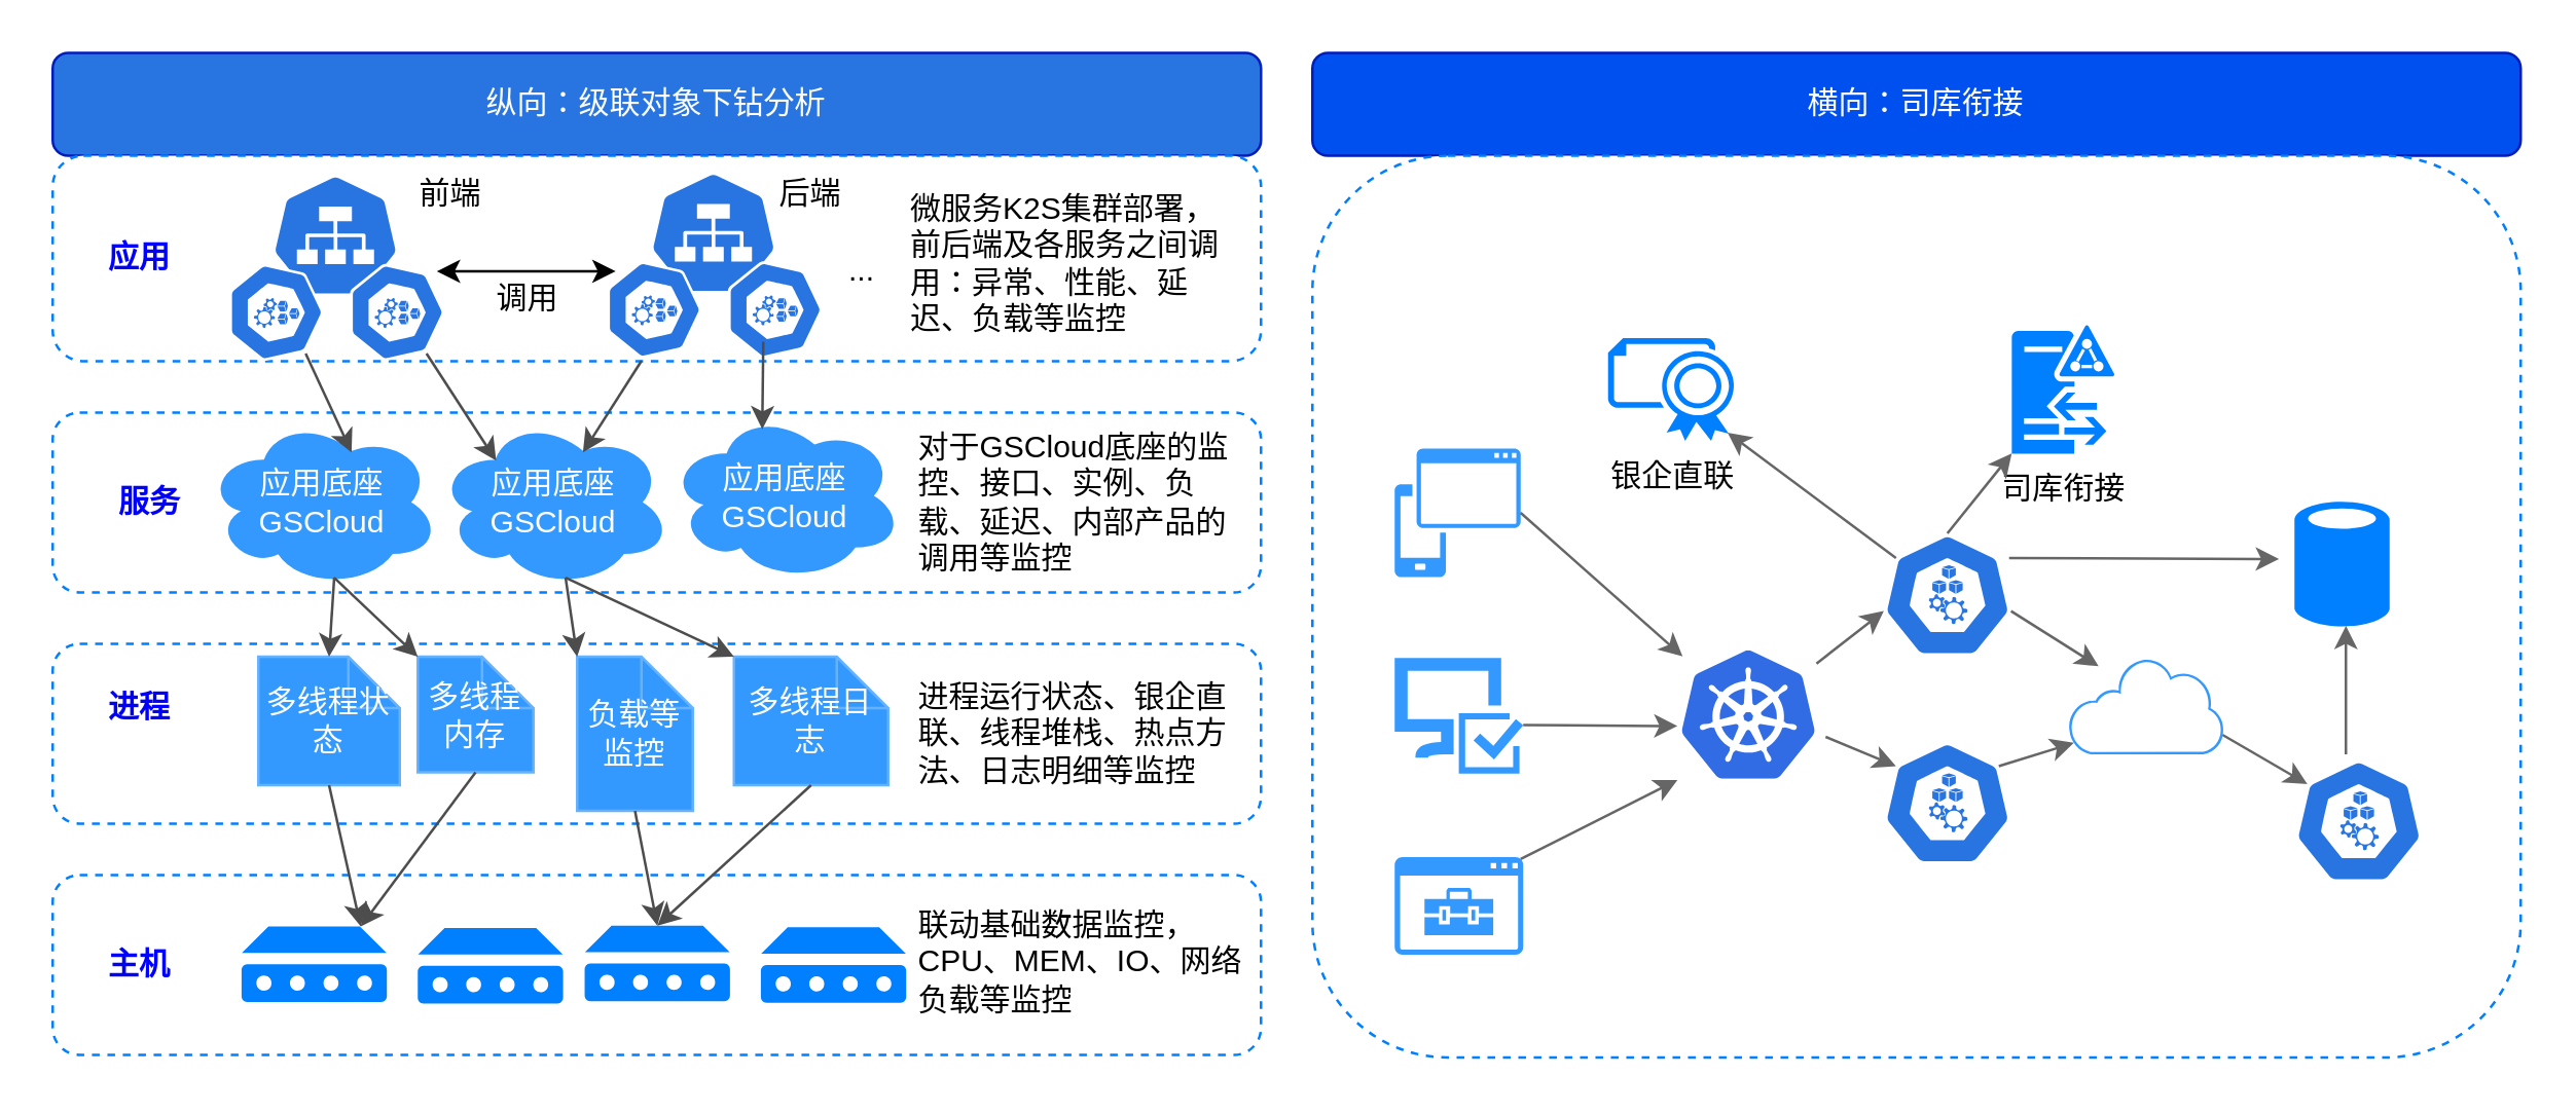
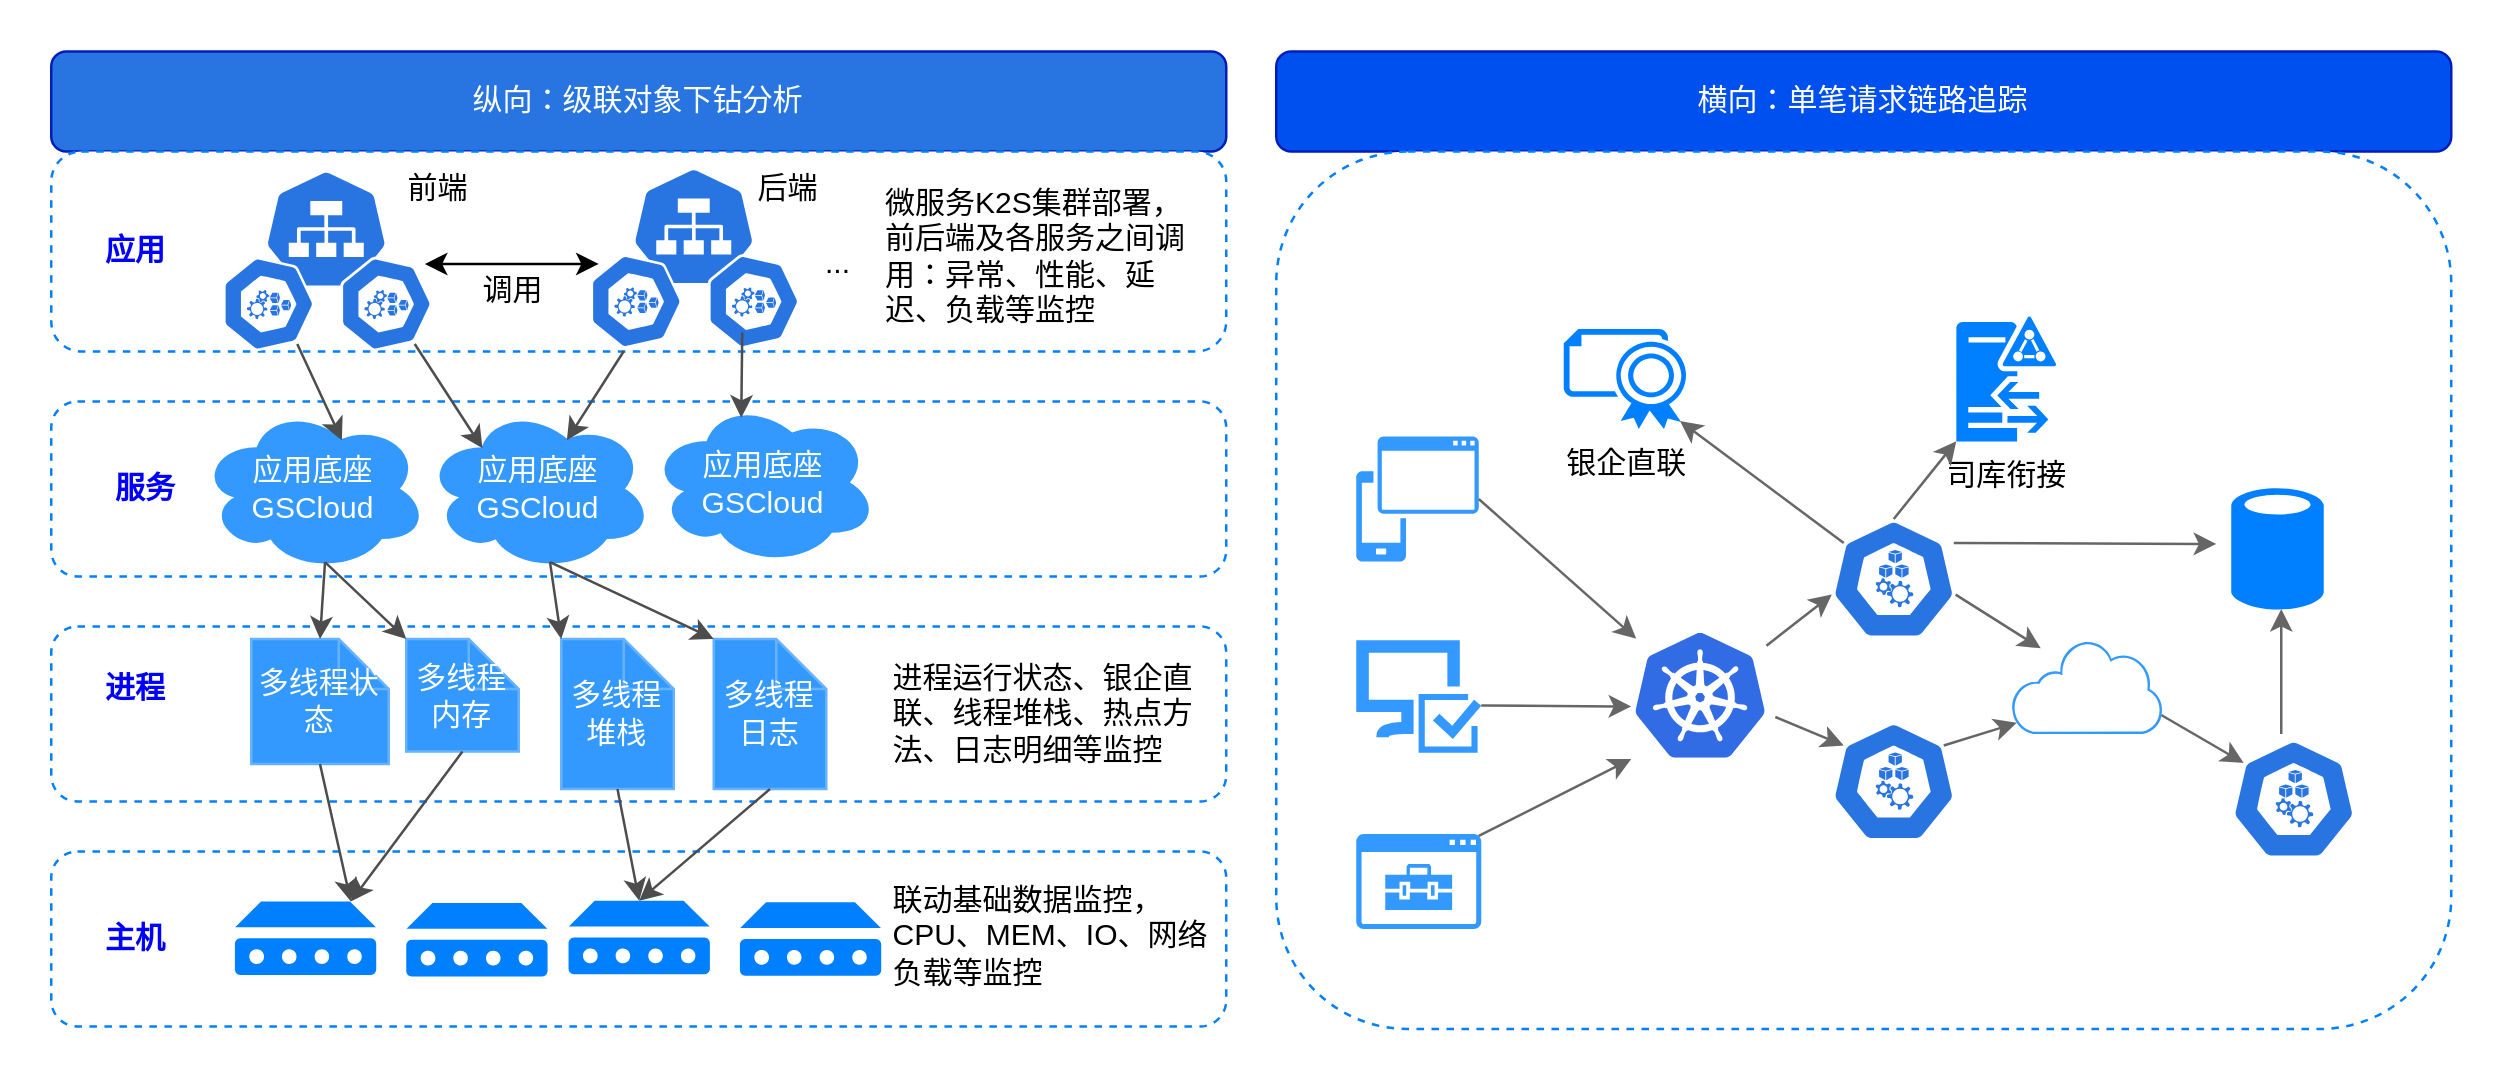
- <mxCell id="49" value="横向：司库衔接" style="rounded=1;whiteSpace=wrap;html=1;fillColor=#0050ef;strokeColor=#001DBC;fontColor=#ffffff;" vertex="1" parent="1"><mxGeometry x="510" y="20" width="470" height="40" as="geometry" /></mxCell>
+ <mxCell id="49" value="横向：单笔请求链路追踪" style="rounded=1;whiteSpace=wrap;html=1;fillColor=#0050ef;strokeColor=#001DBC;fontColor=#ffffff;" vertex="1" parent="1"><mxGeometry x="510" y="20" width="470" height="40" as="geometry" /></mxCell>
- <mxCell id="22" value="对于GSCloud底座的监控、接口、实例、负载、延迟、内部产品的调用等监控" style="text;html=1;strokeColor=none;fillColor=none;align=left;verticalAlign=middle;whiteSpace=wrap;rounded=0;" vertex="1" parent="1"><mxGeometry x="355" y="160" width="128" height="70" as="geometry" /></mxCell>
- <mxCell id="32" value="多线程日志" style="shape=note;size=20;whiteSpace=wrap;html=1;strokeColor=#66B2FF;fillColor=#3399FF;fontColor=#FFFFFF;" vertex="1" parent="1"><mxGeometry x="285" y="255" width="60" height="50" as="geometry" /></mxCell>
+ <mxCell id="32" value="多线程日志" style="shape=note;size=20;whiteSpace=wrap;html=1;strokeColor=#66B2FF;fillColor=#3399FF;fontColor=#FFFFFF;" vertex="1" parent="1"><mxGeometry x="285" y="255" width="45" height="60" as="geometry" /></mxCell>
- <mxCell id="31" value="负载等监控" style="shape=note;size=20;whiteSpace=wrap;html=1;strokeColor=#66B2FF;fillColor=#3399FF;fontColor=#FFFFFF;" vertex="1" parent="1"><mxGeometry x="224" y="255" width="45" height="60" as="geometry" /></mxCell>
+ <mxCell id="31" value="多线程堆栈" style="shape=note;size=20;whiteSpace=wrap;html=1;strokeColor=#66B2FF;fillColor=#3399FF;fontColor=#FFFFFF;" vertex="1" parent="1"><mxGeometry x="224" y="255" width="45" height="60" as="geometry" /></mxCell>
